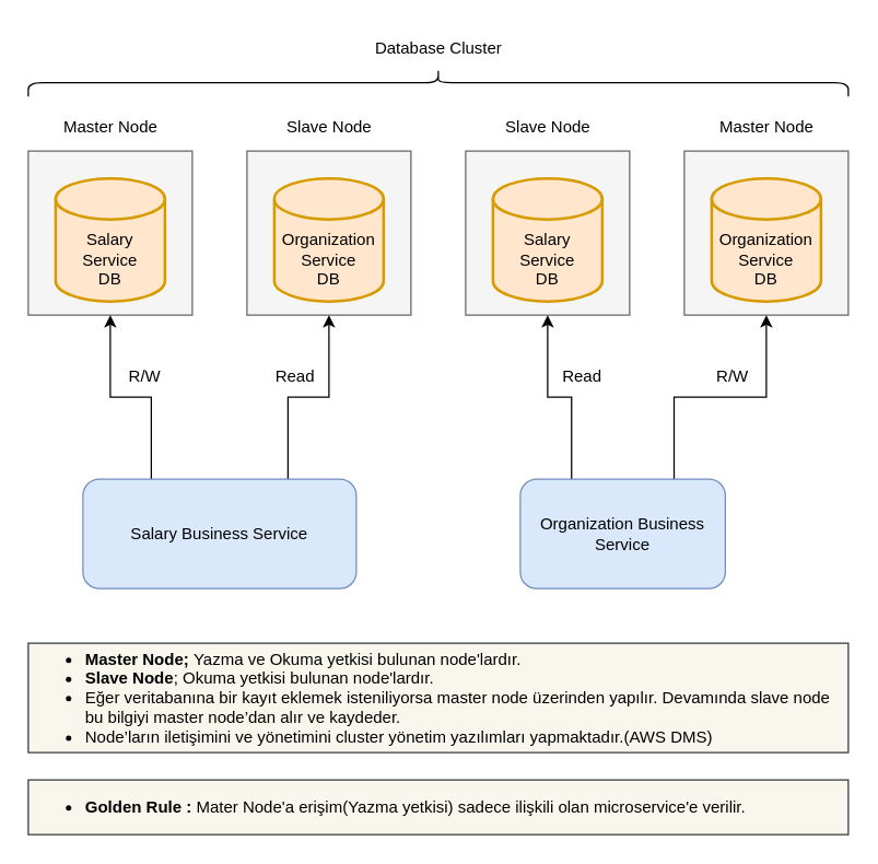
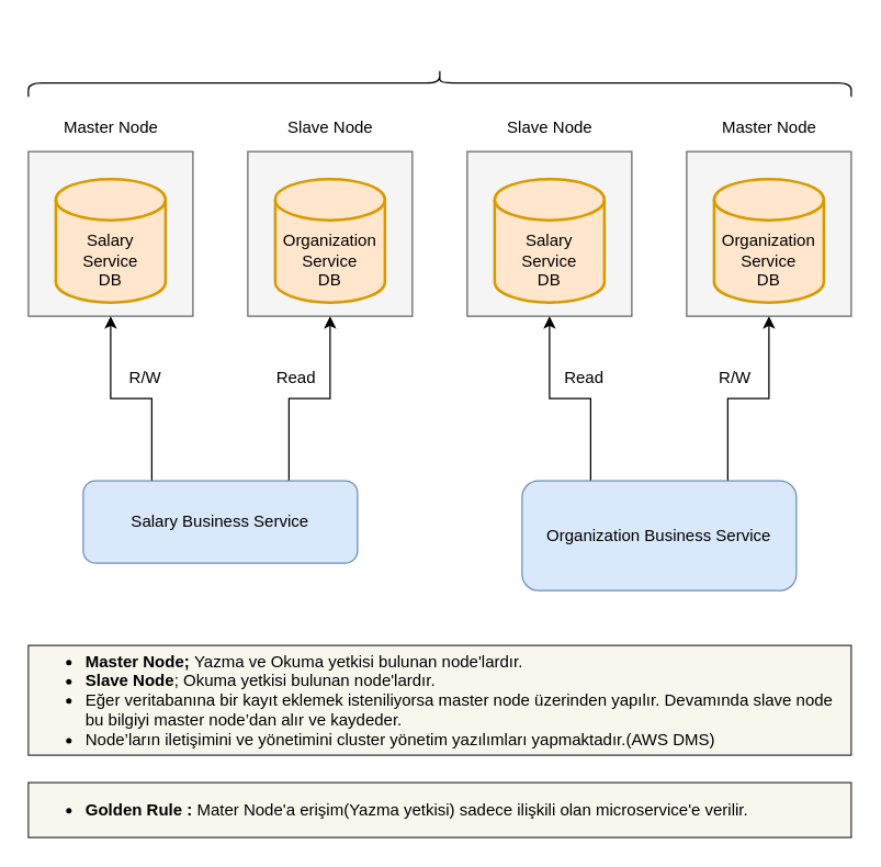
- <mxCell id="15" value="Database Cluster" style="text;html=1;align=center;verticalAlign=middle;resizable=0;points=[];autosize=1;strokeColor=none;fillColor=none;" vertex="1" parent="1"><mxGeometry x="260" y="20" width="120" height="30" as="geometry" /></mxCell>
- <mxCell id="18" value="Salary Business Service" style="rounded=1;whiteSpace=wrap;html=1;fillColor=#dae8fc;strokeColor=#6c8ebf;" vertex="1" parent="1"><mxGeometry x="60" y="350" width="200" height="80" as="geometry" /></mxCell>
+ <mxCell id="18" value="Salary Business Service" style="rounded=1;whiteSpace=wrap;html=1;fillColor=#dae8fc;strokeColor=#6c8ebf;" vertex="1" parent="1"><mxGeometry x="60" y="350" width="200" height="60" as="geometry" /></mxCell>
- <mxCell id="21" value="Organization Business Service" style="rounded=1;whiteSpace=wrap;html=1;fillColor=#dae8fc;strokeColor=#6c8ebf;" vertex="1" parent="1"><mxGeometry x="380" y="350" width="150" height="80" as="geometry" /></mxCell>
+ <mxCell id="21" value="Organization Business Service" style="rounded=1;whiteSpace=wrap;html=1;fillColor=#dae8fc;strokeColor=#6c8ebf;" vertex="1" parent="1"><mxGeometry x="380" y="350" width="200" height="80" as="geometry" /></mxCell>
